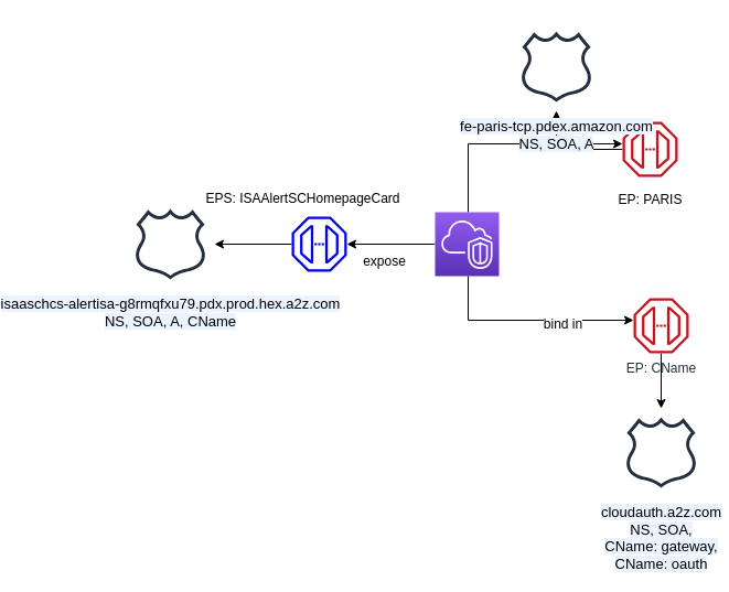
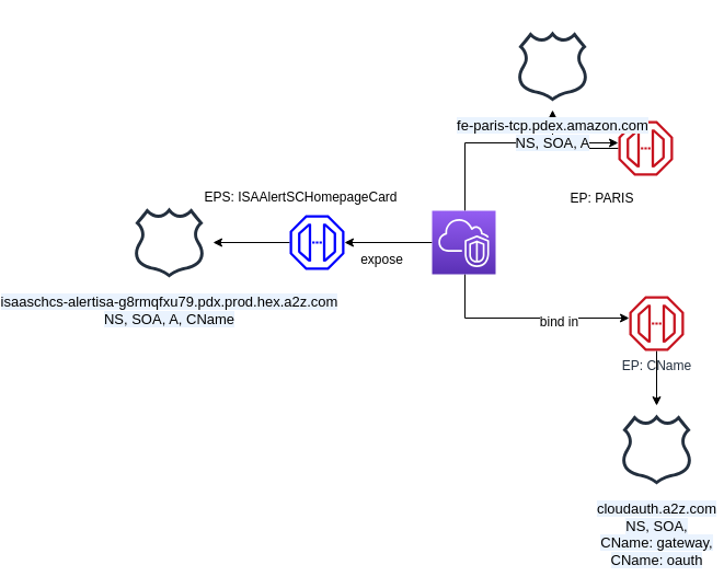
- <mxCell id="12" value="EP: PARIS" style="text;html=1;align=center;verticalAlign=bottom;resizable=0;points=[];autosize=1;horizontal=1;" vertex="1" parent="1"><mxGeometry x="460" y="170" width="70" height="20" as="geometry" /></mxCell>
+ <mxCell id="12" value="EP: PARIS" style="text;html=1;align=center;verticalAlign=bottom;resizable=0;points=[];autosize=1;horizontal=1;" vertex="1" parent="1"><mxGeometry x="420" y="170" width="70" height="20" as="geometry" /></mxCell>
